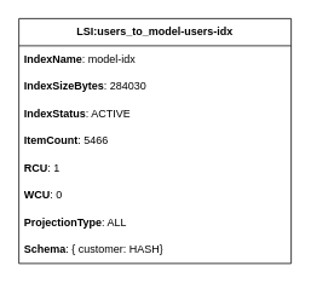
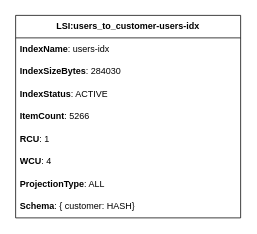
- <mxCell id="2" value="&lt;b&gt;LSI:users_to_model-users-idx&lt;/b&gt;" style="swimlane;fontStyle=0;childLayout=stackLayout;horizontal=1;startSize=30;horizontalStack=0;resizeParent=1;resizeParentMax=0;resizeLast=0;collapsible=1;marginBottom=0;whiteSpace=wrap;html=1;" parent="1" vertex="1"><mxGeometry width="300" height="270" as="geometry" x="20" y="20" /></mxCell>
+ <mxCell id="2" value="&lt;b&gt;LSI:users_to_customer-users-idx&lt;/b&gt;" style="swimlane;fontStyle=0;childLayout=stackLayout;horizontal=1;startSize=30;horizontalStack=0;resizeParent=1;resizeParentMax=0;resizeLast=0;collapsible=1;marginBottom=0;whiteSpace=wrap;html=1;" parent="1" vertex="1"><mxGeometry width="300" height="270" as="geometry" x="20" y="20" /></mxCell>
- <mxCell id="3" value="&lt;b&gt;IndexName&lt;/b&gt;:  model-idx" style="text;strokeColor=none;fillColor=none;align=left;verticalAlign=middle;spacingLeft=4;spacingRight=4;overflow=hidden;portConstraint=eastwest;rotatable=0;whiteSpace=wrap;html=1;" parent="2" vertex="1"><mxGeometry width="300" height="30" y="30" as="geometry" /></mxCell>
+ <mxCell id="3" value="&lt;b&gt;IndexName&lt;/b&gt;:  users-idx" style="text;strokeColor=none;fillColor=none;align=left;verticalAlign=middle;spacingLeft=4;spacingRight=4;overflow=hidden;portConstraint=eastwest;rotatable=0;whiteSpace=wrap;html=1;" parent="2" vertex="1"><mxGeometry width="300" height="30" y="30" as="geometry" /></mxCell>
- <mxCell id="6" value="&lt;b&gt;ItemCount&lt;/b&gt;:  5466" style="text;strokeColor=none;fillColor=none;align=left;verticalAlign=middle;spacingLeft=4;spacingRight=4;overflow=hidden;portConstraint=eastwest;rotatable=0;whiteSpace=wrap;html=1;" parent="2" vertex="1"><mxGeometry width="300" height="30" y="120" as="geometry" /></mxCell>
+ <mxCell id="6" value="&lt;b&gt;ItemCount&lt;/b&gt;:  5266" style="text;strokeColor=none;fillColor=none;align=left;verticalAlign=middle;spacingLeft=4;spacingRight=4;overflow=hidden;portConstraint=eastwest;rotatable=0;whiteSpace=wrap;html=1;" parent="2" vertex="1"><mxGeometry width="300" height="30" y="120" as="geometry" /></mxCell>
- <mxCell id="8" value="&lt;b&gt;WCU&lt;/b&gt;:  0" style="text;strokeColor=none;fillColor=none;align=left;verticalAlign=middle;spacingLeft=4;spacingRight=4;overflow=hidden;portConstraint=eastwest;rotatable=0;whiteSpace=wrap;html=1;" parent="2" vertex="1"><mxGeometry width="300" height="30" y="180" as="geometry" /></mxCell>
+ <mxCell id="8" value="&lt;b&gt;WCU&lt;/b&gt;:  4" style="text;strokeColor=none;fillColor=none;align=left;verticalAlign=middle;spacingLeft=4;spacingRight=4;overflow=hidden;portConstraint=eastwest;rotatable=0;whiteSpace=wrap;html=1;" parent="2" vertex="1"><mxGeometry width="300" height="30" y="180" as="geometry" /></mxCell>
